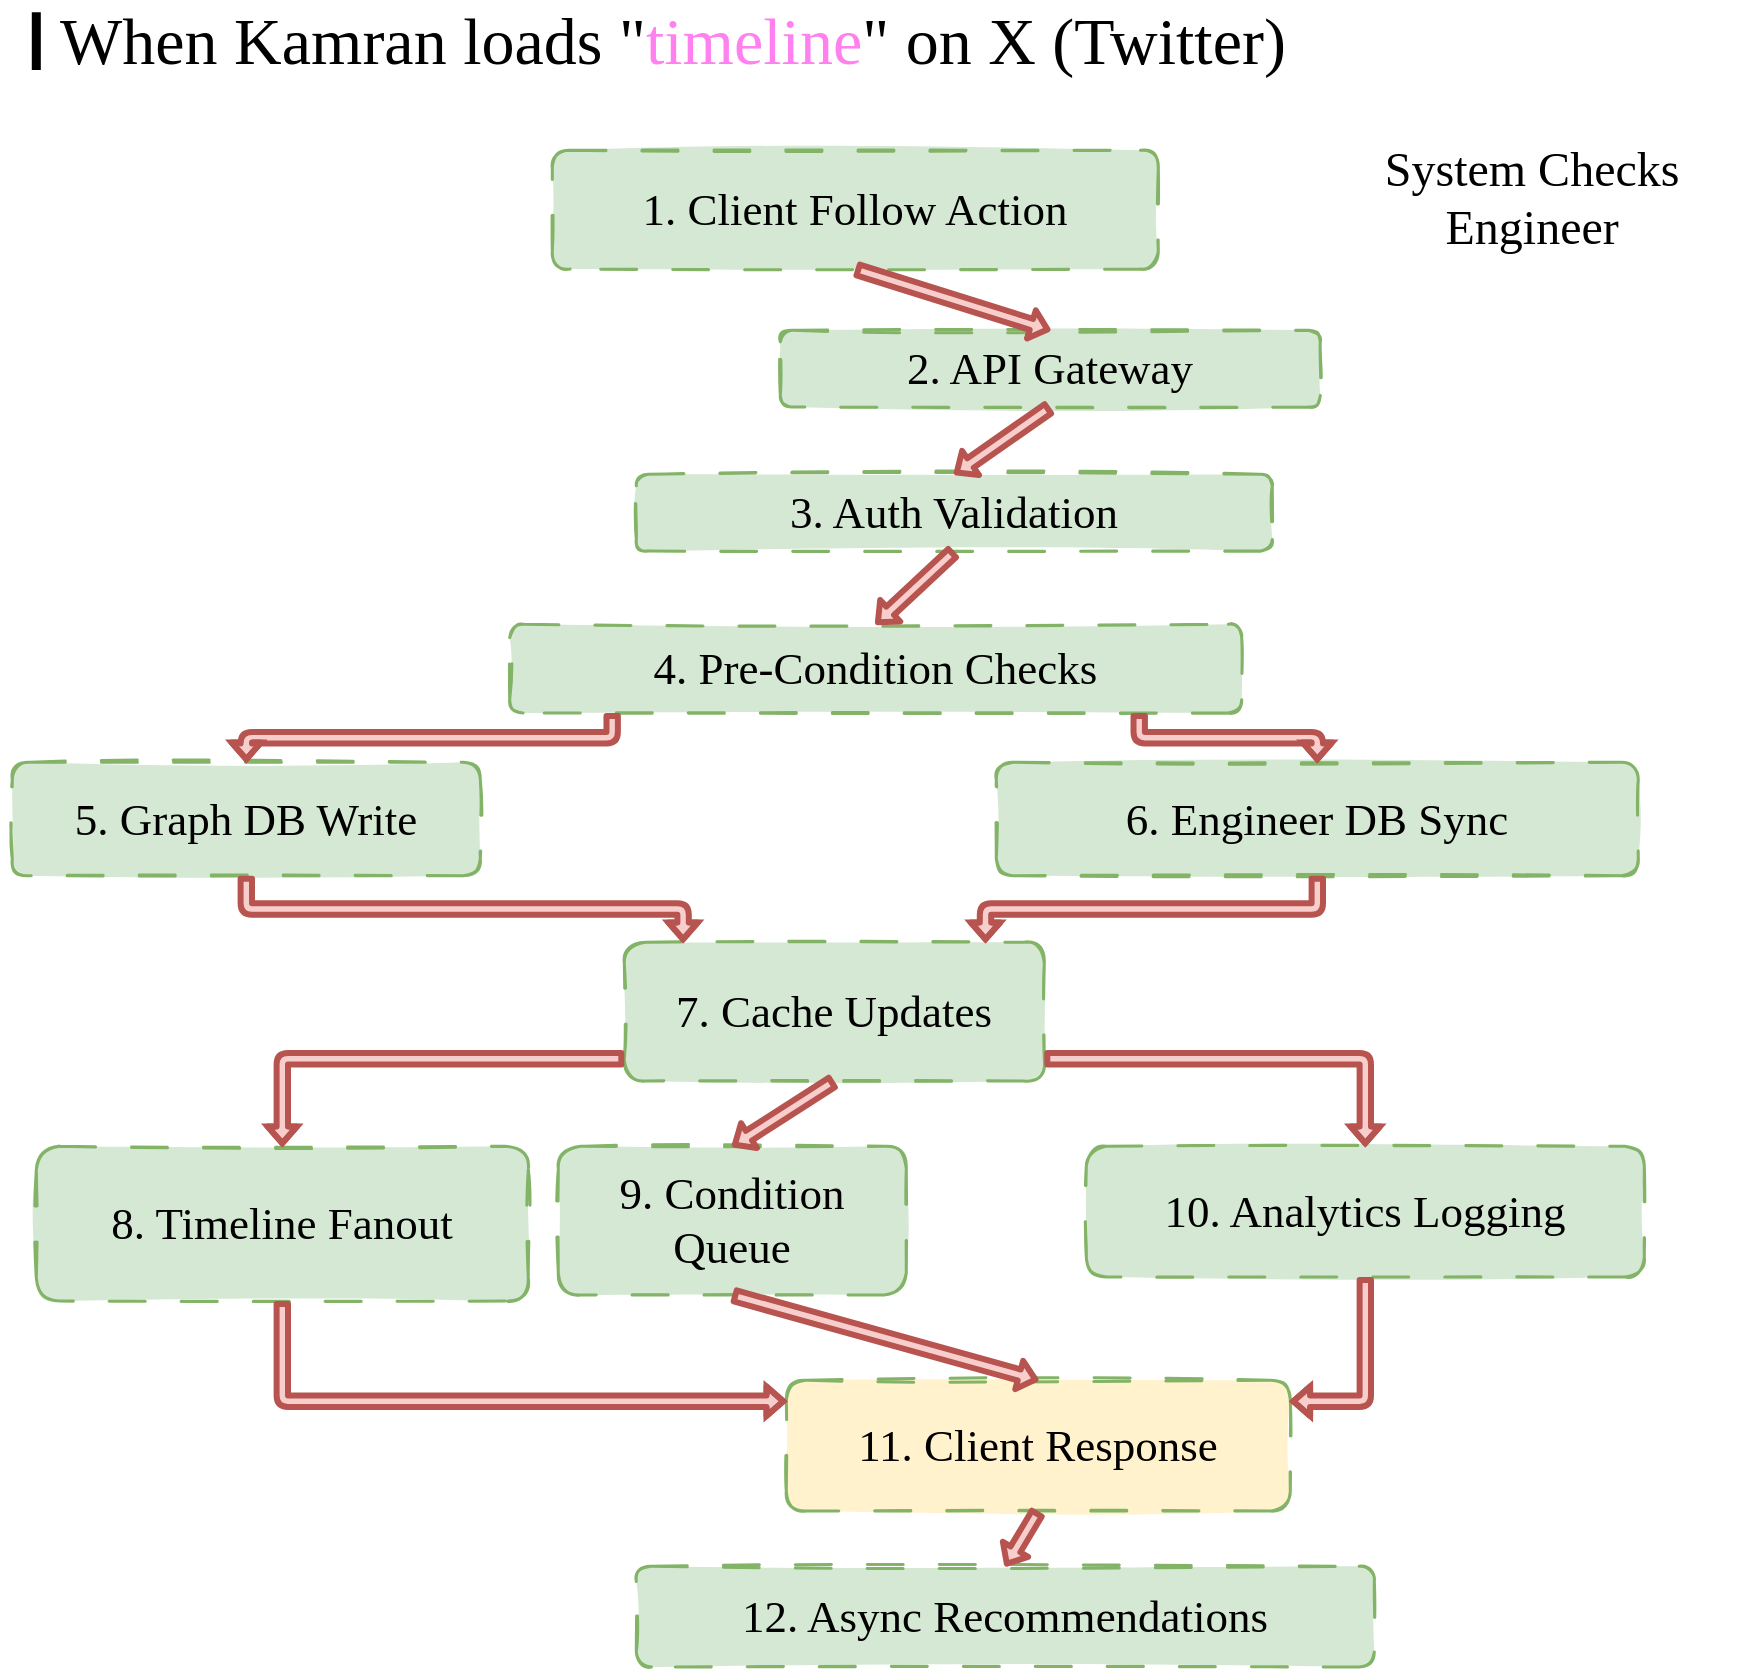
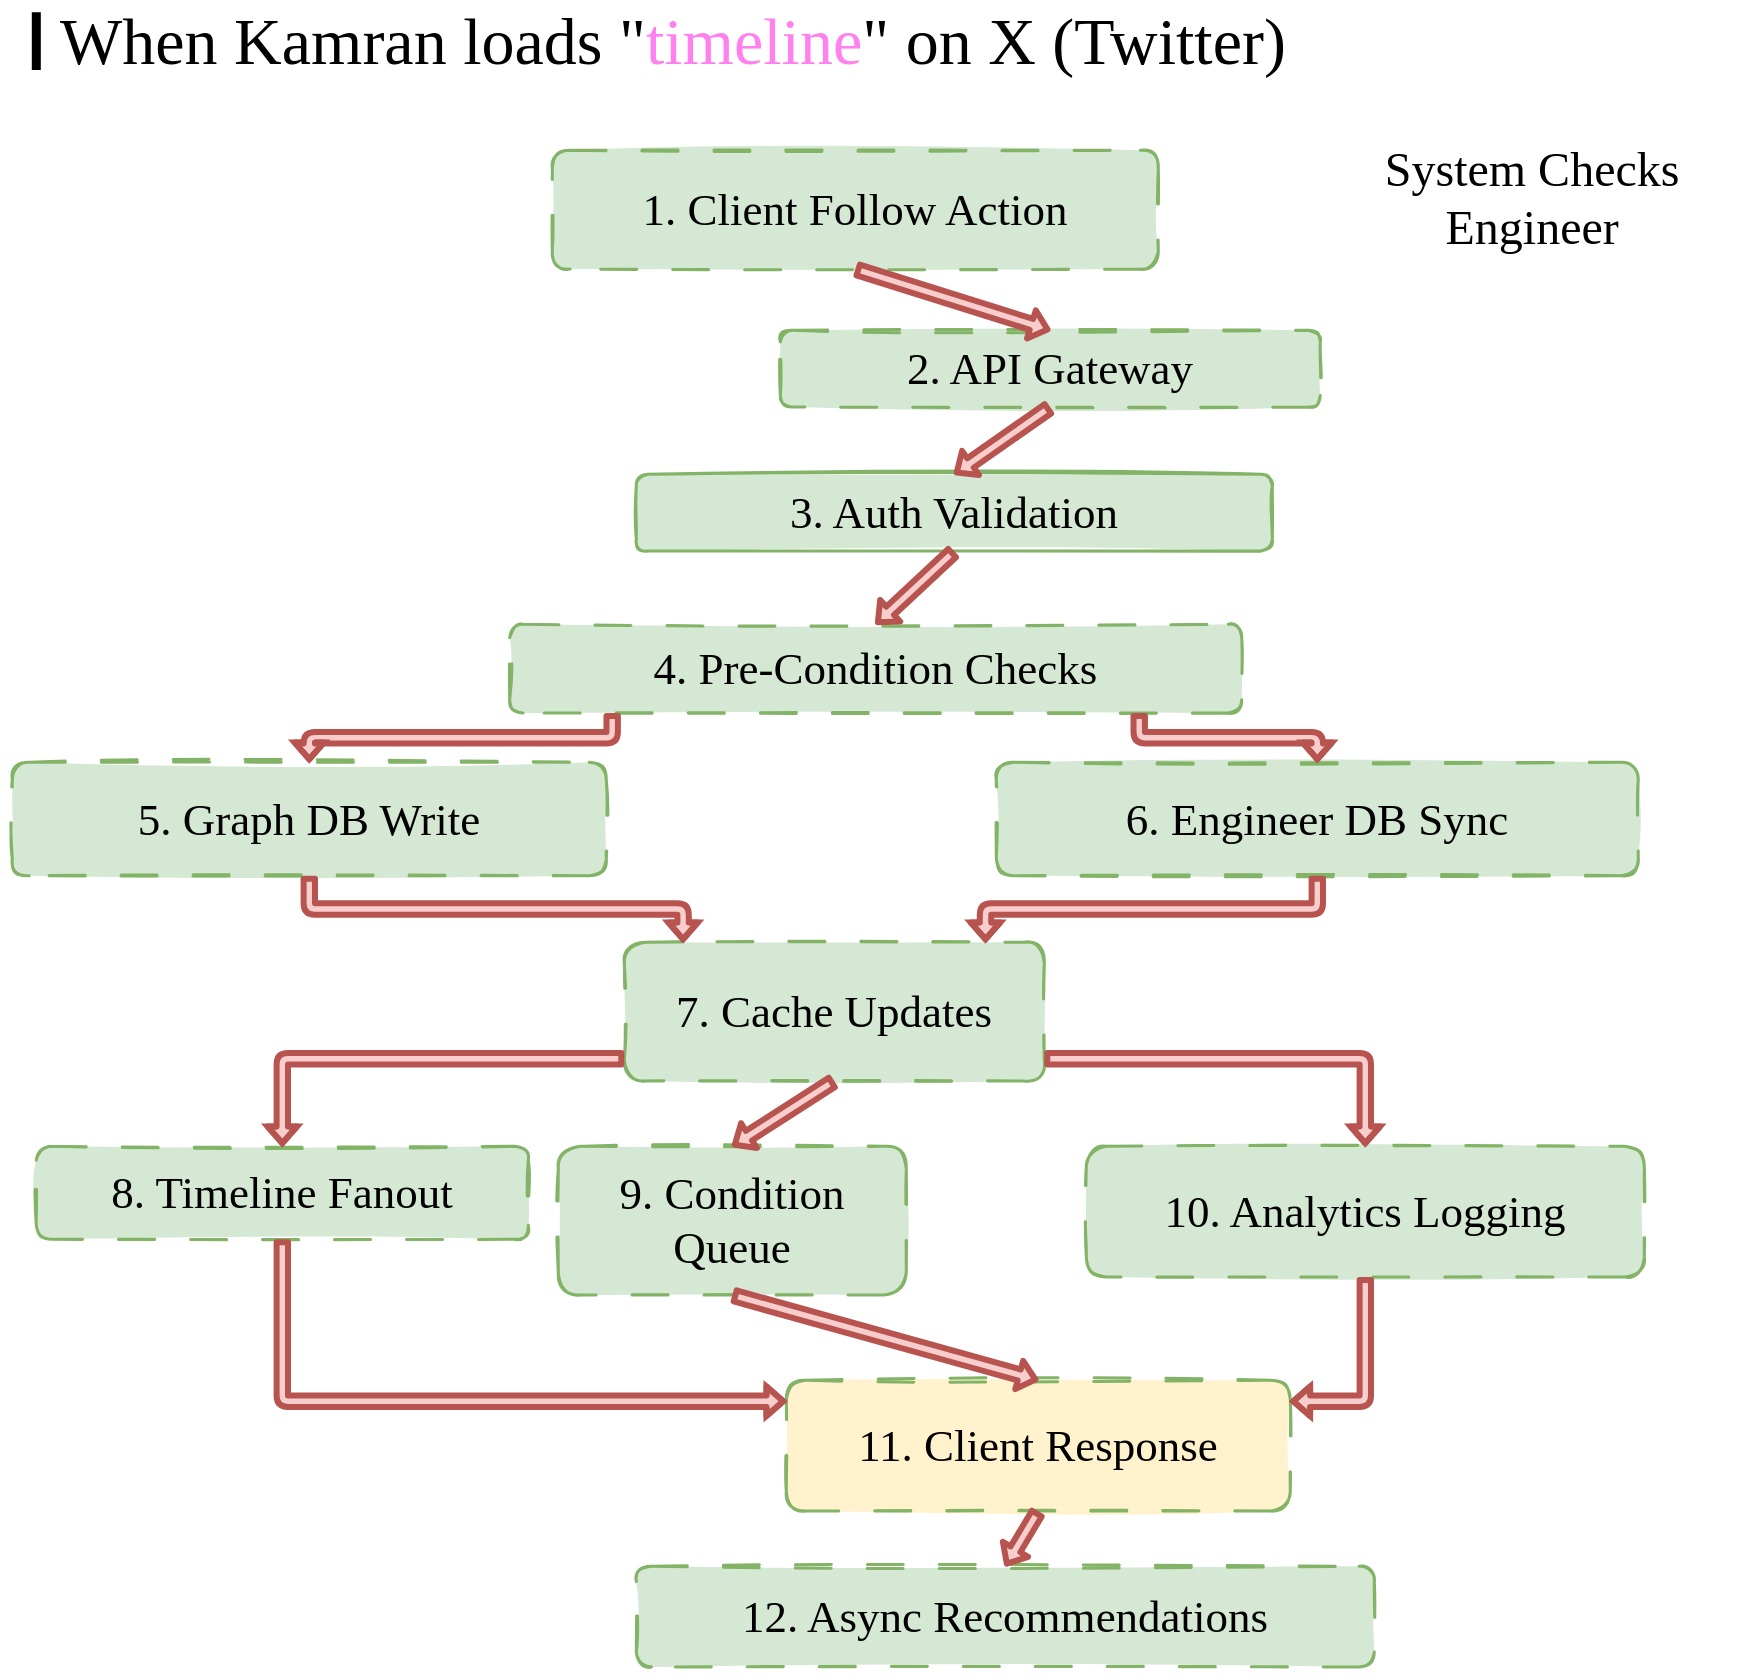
- <mxCell id="7" value="3. Auth Validation" style="whiteSpace=wrap;strokeWidth=5;rounded=1;dashed=1;dashPattern=12 12;sketch=1;jiggle=2;fillStyle=solid;curveFitting=1;strokeColor=#82b366;align=center;verticalAlign=middle;fontFamily=Gloria Hallelujah;fontSize=75;fontColor=default;fillColor=#d5e8d4;fontSource=https%3A%2F%2Ffonts.googleapis.com%2Fcss%3Ffamily%3DGloria%2BHallelujah;" vertex="1" parent="1"><mxGeometry x="1060" y="790" width="1060" height="128" as="geometry" /></mxCell>
+ <mxCell id="7" value="3. Auth Validation" style="whiteSpace=wrap;strokeWidth=5;rounded=1;dashed=0;dashPattern=12 12;sketch=1;jiggle=2;fillStyle=solid;curveFitting=1;strokeColor=#82b366;align=center;verticalAlign=middle;fontFamily=Gloria Hallelujah;fontSize=75;fontColor=default;fillColor=#d5e8d4;fontSource=https%3A%2F%2Ffonts.googleapis.com%2Fcss%3Ffamily%3DGloria%2BHallelujah;" vertex="1" parent="1"><mxGeometry x="1060" y="790" width="1060" height="128" as="geometry" /></mxCell>
- <mxCell id="9" value="5. Graph DB Write" style="whiteSpace=wrap;strokeWidth=5;rounded=1;dashed=1;dashPattern=12 12;sketch=1;jiggle=2;fillStyle=solid;curveFitting=1;strokeColor=#82b366;align=center;verticalAlign=middle;fontFamily=Gloria Hallelujah;fontSize=75;fontColor=default;fillColor=#d5e8d4;fontSource=https%3A%2F%2Ffonts.googleapis.com%2Fcss%3Ffamily%3DGloria%2BHallelujah;" vertex="1" parent="1"><mxGeometry x="20" y="1270" width="780" height="189" as="geometry" /></mxCell>
+ <mxCell id="9" value="5. Graph DB Write" style="whiteSpace=wrap;strokeWidth=5;rounded=1;dashed=1;dashPattern=12 12;sketch=1;jiggle=2;fillStyle=solid;curveFitting=1;strokeColor=#82b366;align=center;verticalAlign=middle;fontFamily=Gloria Hallelujah;fontSize=75;fontColor=default;fillColor=#d5e8d4;fontSource=https%3A%2F%2Ffonts.googleapis.com%2Fcss%3Ffamily%3DGloria%2BHallelujah;" vertex="1" parent="1"><mxGeometry x="20" y="1270" width="990" height="189" as="geometry" /></mxCell>
- <mxCell id="12" value="8. Timeline Fanout" style="whiteSpace=wrap;strokeWidth=5;rounded=1;dashed=1;dashPattern=12 12;sketch=1;jiggle=2;fillStyle=solid;curveFitting=1;strokeColor=#82b366;align=center;verticalAlign=middle;fontFamily=Gloria Hallelujah;fontSize=75;fontColor=default;fillColor=#d5e8d4;fontSource=https%3A%2F%2Ffonts.googleapis.com%2Fcss%3Ffamily%3DGloria%2BHallelujah;" vertex="1" parent="1"><mxGeometry x="60" y="1910" width="820" height="258" as="geometry" /></mxCell>
+ <mxCell id="12" value="8. Timeline Fanout" style="whiteSpace=wrap;strokeWidth=5;rounded=1;dashed=1;dashPattern=12 12;sketch=1;jiggle=2;fillStyle=solid;curveFitting=1;strokeColor=#82b366;align=center;verticalAlign=middle;fontFamily=Gloria Hallelujah;fontSize=75;fontColor=default;fillColor=#d5e8d4;fontSource=https%3A%2F%2Ffonts.googleapis.com%2Fcss%3Ffamily%3DGloria%2BHallelujah;" vertex="1" parent="1"><mxGeometry x="60" y="1910" width="820" height="155" as="geometry" /></mxCell>
